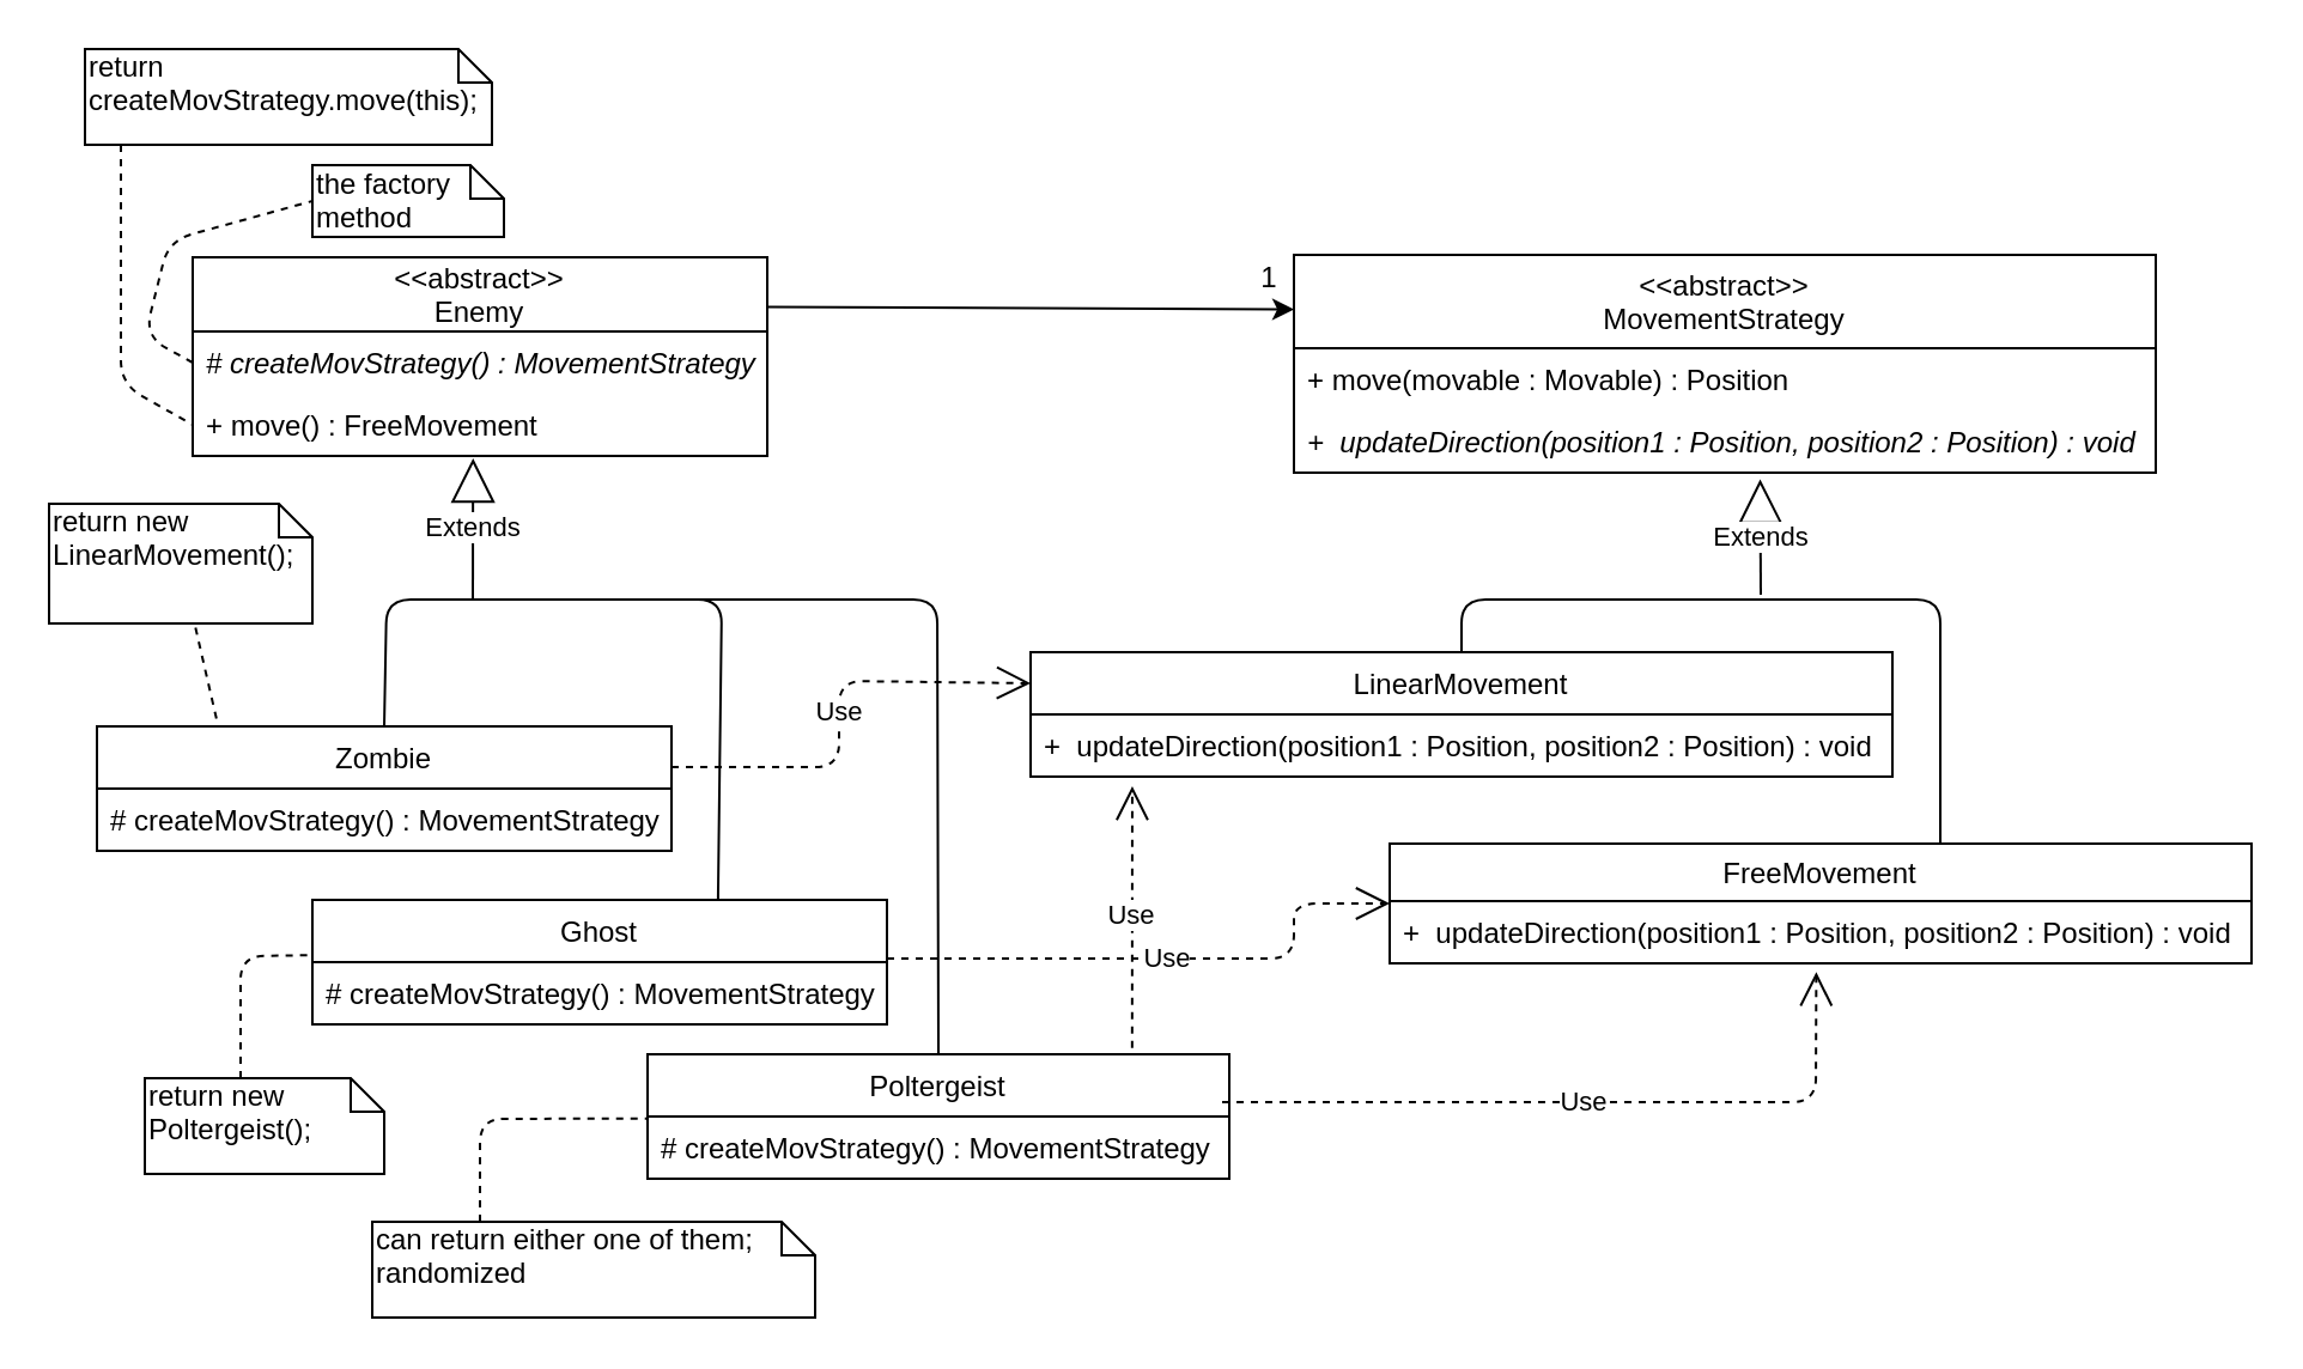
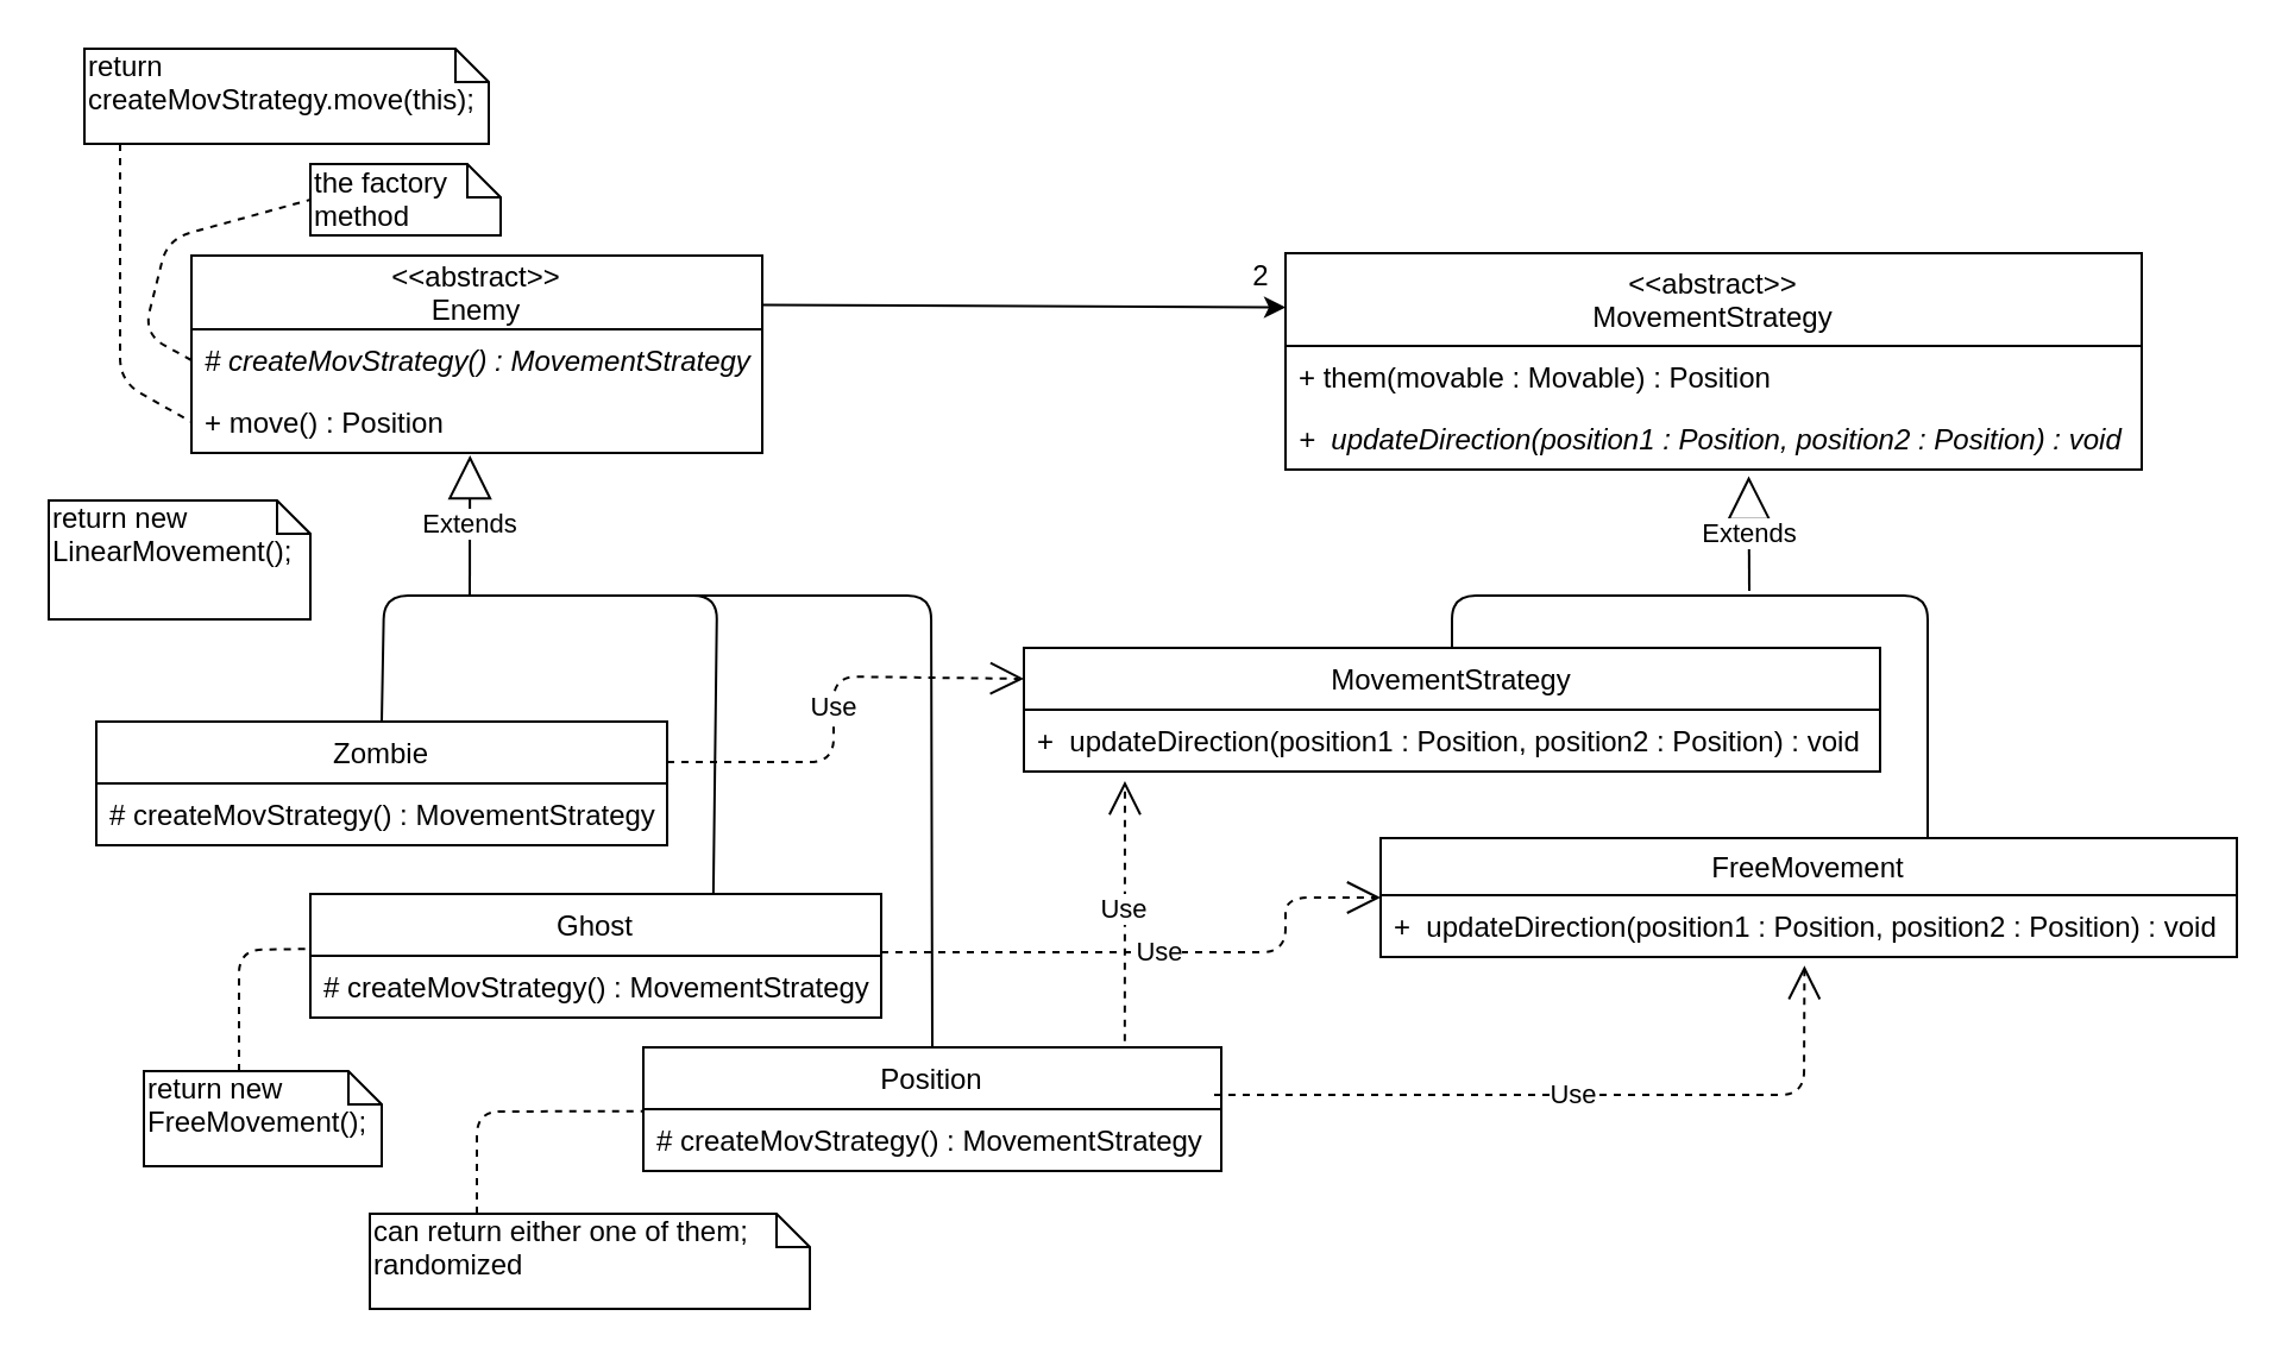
- <mxCell id="17" value="1" style="text;html=1;strokeColor=none;fillColor=none;align=center;verticalAlign=middle;whiteSpace=wrap;rounded=0;" parent="1" vertex="1"><mxGeometry x="510" y="106" width="40" height="20" as="geometry" /></mxCell>
+ <mxCell id="17" value="2" style="text;html=1;strokeColor=none;fillColor=none;align=center;verticalAlign=middle;whiteSpace=wrap;rounded=0;" parent="1" vertex="1"><mxGeometry x="510" y="106" width="40" height="20" as="geometry" /></mxCell>
- <mxCell id="36" value="+ move(movable : Movable) : Position " style="text;strokeColor=none;fillColor=none;align=left;verticalAlign=top;spacingLeft=4;spacingRight=4;overflow=hidden;rotatable=0;points=[[0,0.5],[1,0.5]];portConstraint=eastwest;" parent="35" vertex="1"><mxGeometry y="39" width="360" height="26" as="geometry" /></mxCell>
+ <mxCell id="36" value="+ them(movable : Movable) : Position " style="text;strokeColor=none;fillColor=none;align=left;verticalAlign=top;spacingLeft=4;spacingRight=4;overflow=hidden;rotatable=0;points=[[0,0.5],[1,0.5]];portConstraint=eastwest;" parent="35" vertex="1"><mxGeometry y="39" width="360" height="26" as="geometry" /></mxCell>
- <mxCell id="4" value="+ move() : FreeMovement" style="text;strokeColor=none;fillColor=none;align=left;verticalAlign=top;spacingLeft=4;spacingRight=4;overflow=hidden;rotatable=0;points=[[0,0.5],[1,0.5]];portConstraint=eastwest;" parent="2" vertex="1"><mxGeometry y="57" width="240" height="26" as="geometry" /></mxCell>
+ <mxCell id="4" value="+ move() : Position" style="text;strokeColor=none;fillColor=none;align=left;verticalAlign=top;spacingLeft=4;spacingRight=4;overflow=hidden;rotatable=0;points=[[0,0.5],[1,0.5]];portConstraint=eastwest;" parent="2" vertex="1"><mxGeometry y="57" width="240" height="26" as="geometry" /></mxCell>
- <mxCell id="30" value="" style="endArrow=none;dashed=1;html=1;exitX=0.208;exitY=-0.062;exitDx=0;exitDy=0;exitPerimeter=0;" parent="1" source="10" target="29" edge="1"><mxGeometry width="50" height="50" relative="1" as="geometry"><mxPoint x="50" y="290" as="sourcePoint" /><mxPoint x="100" y="240" as="targetPoint" /></mxGeometry></mxCell>
- <mxCell id="19" value="LinearMovement" style="swimlane;fontStyle=0;childLayout=stackLayout;horizontal=1;startSize=26;fillColor=none;horizontalStack=0;resizeParent=1;resizeParentMax=0;resizeLast=0;collapsible=1;marginBottom=0;" parent="1" vertex="1"><mxGeometry x="430" y="272" width="360" height="52" as="geometry" /></mxCell>
+ <mxCell id="19" value="MovementStrategy" style="swimlane;fontStyle=0;childLayout=stackLayout;horizontal=1;startSize=26;fillColor=none;horizontalStack=0;resizeParent=1;resizeParentMax=0;resizeLast=0;collapsible=1;marginBottom=0;" parent="1" vertex="1"><mxGeometry x="430" y="272" width="360" height="52" as="geometry" /></mxCell>
- <mxCell id="12" value="Poltergeist" style="swimlane;fontStyle=0;childLayout=stackLayout;horizontal=1;startSize=26;fillColor=none;horizontalStack=0;resizeParent=1;resizeParentMax=0;resizeLast=0;collapsible=1;marginBottom=0;" parent="1" vertex="1"><mxGeometry x="270" y="440" width="243" height="52" as="geometry" /></mxCell>
+ <mxCell id="12" value="Position" style="swimlane;fontStyle=0;childLayout=stackLayout;horizontal=1;startSize=26;fillColor=none;horizontalStack=0;resizeParent=1;resizeParentMax=0;resizeLast=0;collapsible=1;marginBottom=0;" parent="1" vertex="1"><mxGeometry x="270" y="440" width="243" height="52" as="geometry" /></mxCell>
- <mxCell id="32" value="return new&lt;br&gt;Poltergeist();&lt;br&gt;" style="shape=note;whiteSpace=wrap;html=1;size=14;verticalAlign=top;align=left;spacingTop=-6;" parent="1" vertex="1"><mxGeometry x="60" y="450" width="100" height="40" as="geometry" /></mxCell>
+ <mxCell id="32" value="return new&lt;br&gt;FreeMovement();&lt;br&gt;" style="shape=note;whiteSpace=wrap;html=1;size=14;verticalAlign=top;align=left;spacingTop=-6;" parent="1" vertex="1"><mxGeometry x="60" y="450" width="100" height="40" as="geometry" /></mxCell>
